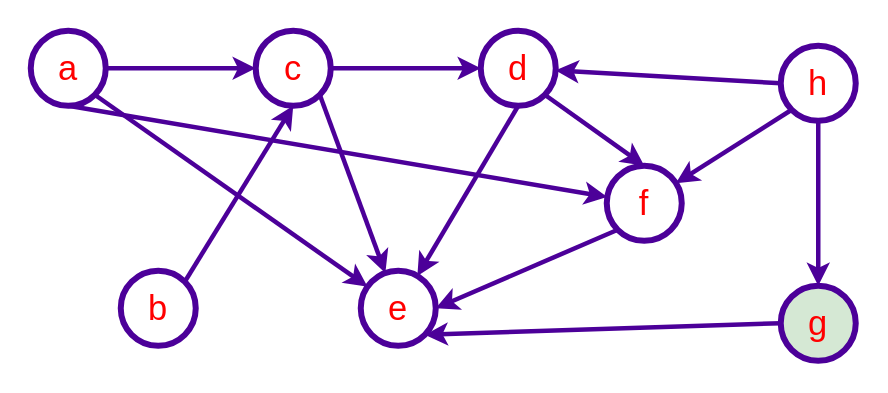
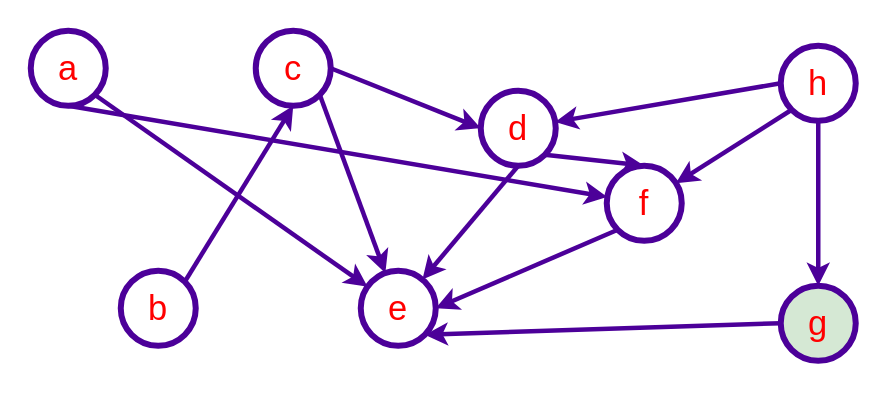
- <mxCell id="2" style="rounded=0;orthogonalLoop=1;jettySize=auto;html=1;exitX=1;exitY=0.5;exitDx=0;exitDy=0;entryX=0;entryY=0.5;entryDx=0;entryDy=0;fontSize=23;fontColor=#FF0000;endArrow=classic;endFill=1;strokeWidth=3;strokeColor=#4C0099;" parent="1" source="5" target="8" edge="1"><mxGeometry relative="1" as="geometry" /></mxCell>
- <mxCell id="16" value="d" style="ellipse;whiteSpace=wrap;html=1;aspect=fixed;fontSize=23;fontColor=#FF0000;strokeColor=#4C0099;strokeWidth=4;" parent="1" vertex="1"><mxGeometry x="320" y="20" width="50" height="50" as="geometry" /></mxCell>
+ <mxCell id="16" value="d" style="ellipse;whiteSpace=wrap;html=1;aspect=fixed;fontSize=23;fontColor=#FF0000;strokeColor=#4C0099;strokeWidth=4;" parent="1" vertex="1"><mxGeometry x="320" y="60" width="50" height="50" as="geometry" /></mxCell>
